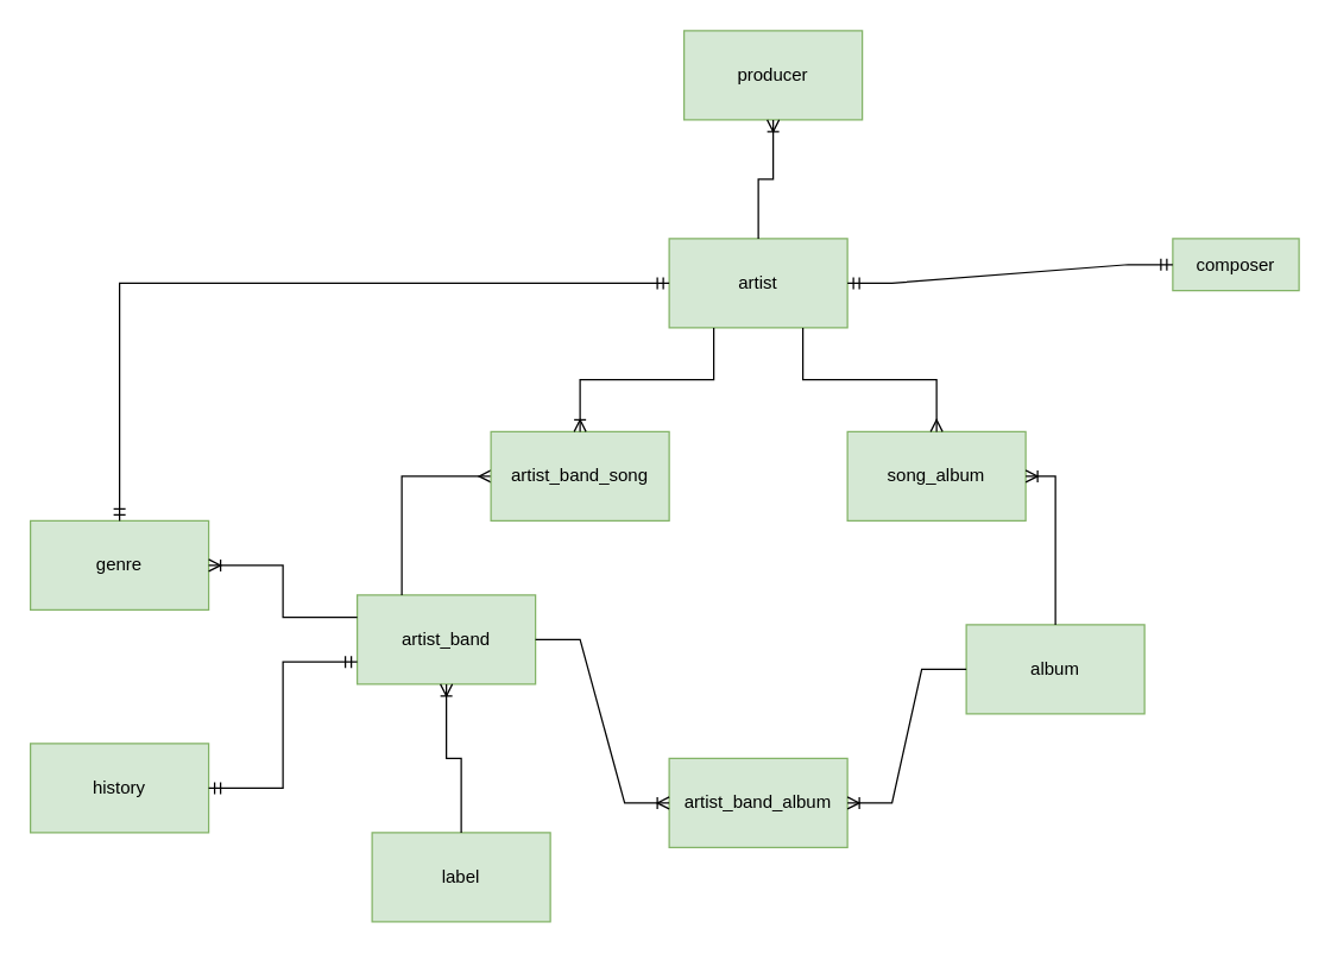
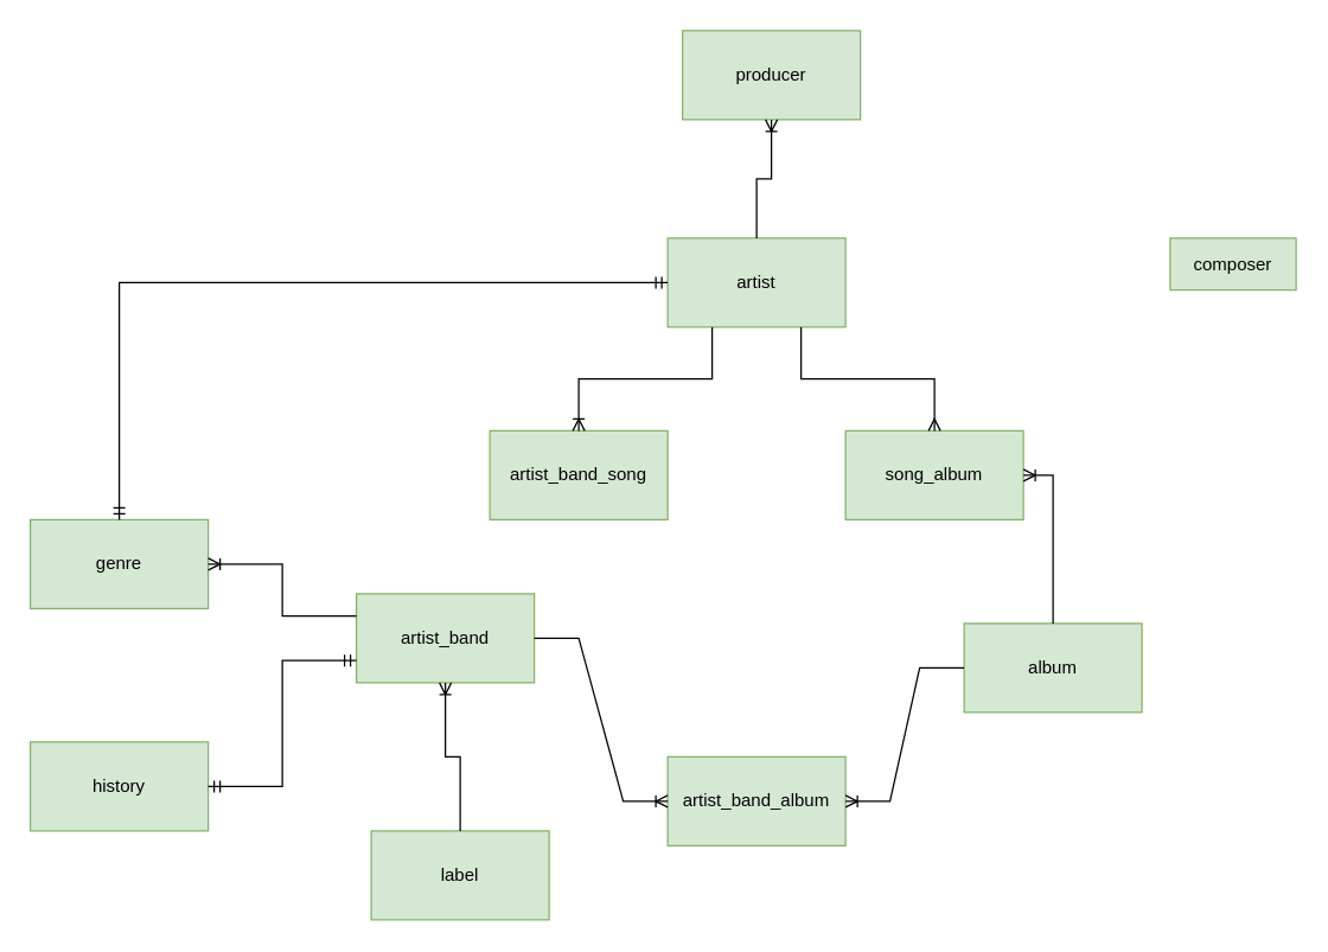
- <mxCell id="22" value="" style="edgeStyle=entityRelationEdgeStyle;fontSize=12;html=1;endArrow=ERmandOne;startArrow=ERmandOne;rounded=0;entryX=0;entryY=0.5;entryDx=0;entryDy=0;exitX=1;exitY=0.5;exitDx=0;exitDy=0;" edge="1" parent="1" source="5" target="8"><mxGeometry width="100" height="100" relative="1" as="geometry"><mxPoint x="400" y="350" as="sourcePoint" /><mxPoint x="500" y="250" as="targetPoint" /></mxGeometry></mxCell>
- <mxCell id="13" value="" style="edgeStyle=orthogonalEdgeStyle;fontSize=12;html=1;endArrow=ERmany;rounded=0;exitX=0.25;exitY=0;exitDx=0;exitDy=0;entryX=0;entryY=0.5;entryDx=0;entryDy=0;" edge="1" parent="1" source="2" target="14"><mxGeometry width="100" height="100" relative="1" as="geometry"><mxPoint x="400" y="520" as="sourcePoint" /><mxPoint x="500" y="420" as="targetPoint" /></mxGeometry></mxCell>
